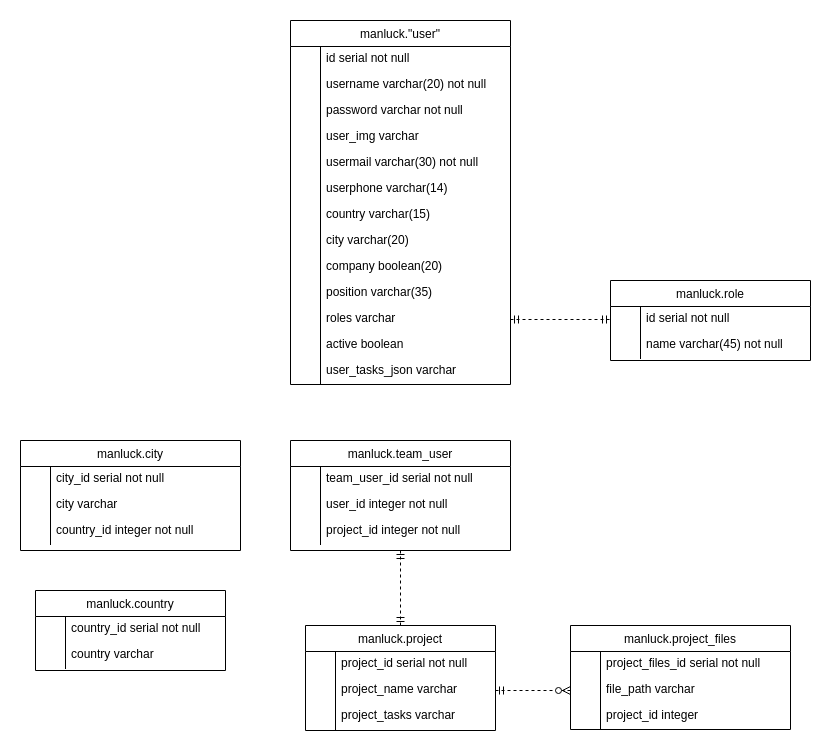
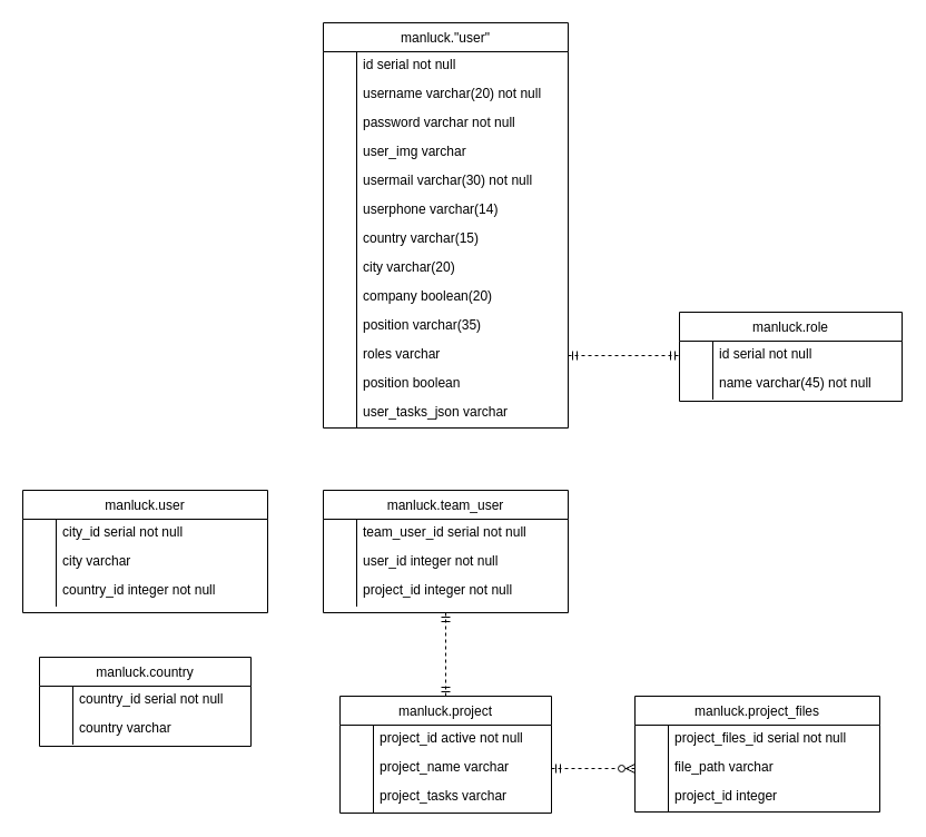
- <mxCell id="28" value="active          boolean" style="shape=partialRectangle;top=0;left=0;right=0;bottom=0;align=left;verticalAlign=top;spacingTop=-2;fillColor=none;spacingLeft=34;spacingRight=4;overflow=hidden;rotatable=0;points=[[0,0.5],[1,0.5]];portConstraint=eastwest;dropTarget=0;" vertex="1" parent="5"><mxGeometry y="312" width="220" height="26" as="geometry" /></mxCell>
+ <mxCell id="28" value="position          boolean" style="shape=partialRectangle;top=0;left=0;right=0;bottom=0;align=left;verticalAlign=top;spacingTop=-2;fillColor=none;spacingLeft=34;spacingRight=4;overflow=hidden;rotatable=0;points=[[0,0.5],[1,0.5]];portConstraint=eastwest;dropTarget=0;" vertex="1" parent="5"><mxGeometry y="312" width="220" height="26" as="geometry" /></mxCell>
- <mxCell id="58" value="manluck.city" style="swimlane;fontStyle=0;childLayout=stackLayout;horizontal=1;startSize=26;horizontalStack=0;resizeParent=1;resizeLast=0;collapsible=1;marginBottom=0;align=center;" vertex="1" parent="1"><mxGeometry x="20" y="440" width="220" height="110" as="geometry" /></mxCell>
+ <mxCell id="58" value="manluck.user" style="swimlane;fontStyle=0;childLayout=stackLayout;horizontal=1;startSize=26;horizontalStack=0;resizeParent=1;resizeLast=0;collapsible=1;marginBottom=0;align=center;" vertex="1" parent="1"><mxGeometry x="20" y="440" width="220" height="110" as="geometry" /></mxCell>
- <mxCell id="33" value="project_id    serial not null" style="shape=partialRectangle;top=0;left=0;right=0;bottom=0;align=left;verticalAlign=top;spacingTop=-2;fillColor=none;spacingLeft=34;spacingRight=4;overflow=hidden;rotatable=0;points=[[0,0.5],[1,0.5]];portConstraint=eastwest;dropTarget=0;" vertex="1" parent="32"><mxGeometry y="26" width="190" height="26" as="geometry" /></mxCell>
+ <mxCell id="33" value="project_id    active not null" style="shape=partialRectangle;top=0;left=0;right=0;bottom=0;align=left;verticalAlign=top;spacingTop=-2;fillColor=none;spacingLeft=34;spacingRight=4;overflow=hidden;rotatable=0;points=[[0,0.5],[1,0.5]];portConstraint=eastwest;dropTarget=0;" vertex="1" parent="32"><mxGeometry y="26" width="190" height="26" as="geometry" /></mxCell>
